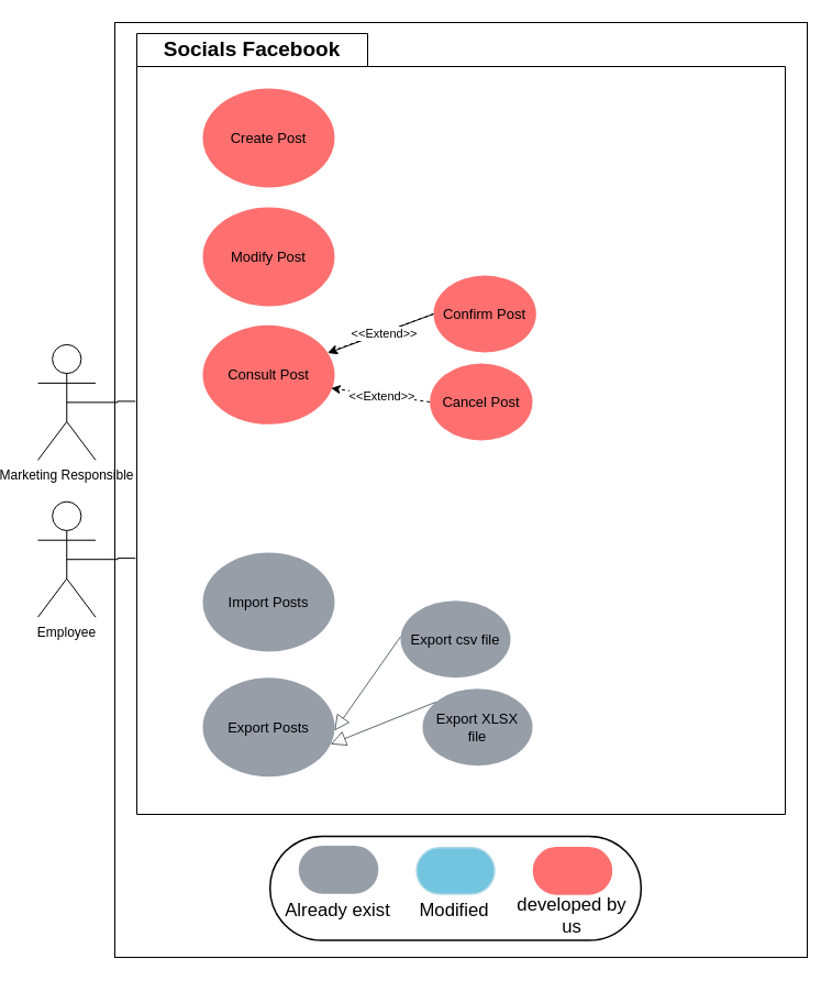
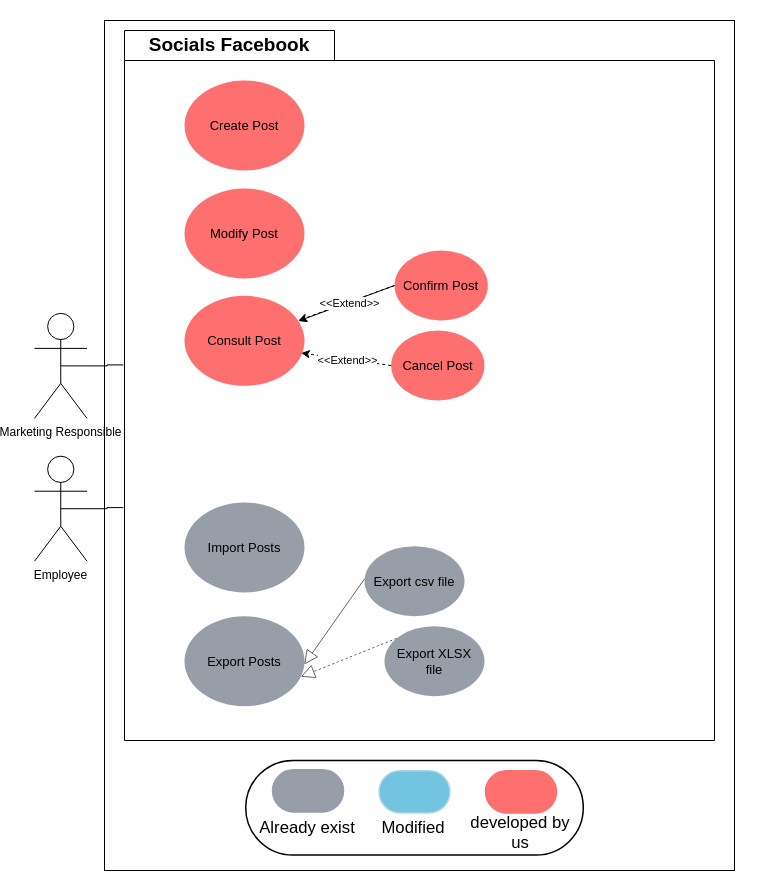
- <mxCell id="18" value="" style="html=1;jettySize=18;whiteSpace=wrap;fontSize=13;strokeColor=#3a414a;strokeOpacity=100;strokeWidth=0.8;rounded=0;startArrow=none;endArrow=block;endFill=0;endSize=12;exitX=0.122;exitY=0.173;exitPerimeter=0;entryX=0.97;entryY=0.672;entryPerimeter=0;lucidId=KYIeURdQv7Vc;" edge="1" parent="1" source="6" target="17"><mxGeometry width="100" height="100" relative="1" as="geometry"><Array as="points" /></mxGeometry></mxCell>
+ <mxCell id="18" value="" style="html=1;jettySize=18;whiteSpace=wrap;fontSize=13;strokeColor=#3a414a;strokeOpacity=100;strokeWidth=0.8;rounded=0;startArrow=none;endArrow=block;endFill=0;endSize=12;exitX=0.122;exitY=0.173;exitPerimeter=0;entryX=0.97;entryY=0.672;entryPerimeter=0;lucidId=KYIeURdQv7Vc;dashed=1;" edge="1" parent="1" source="6" target="17"><mxGeometry width="100" height="100" relative="1" as="geometry"><Array as="points" /></mxGeometry></mxCell>
